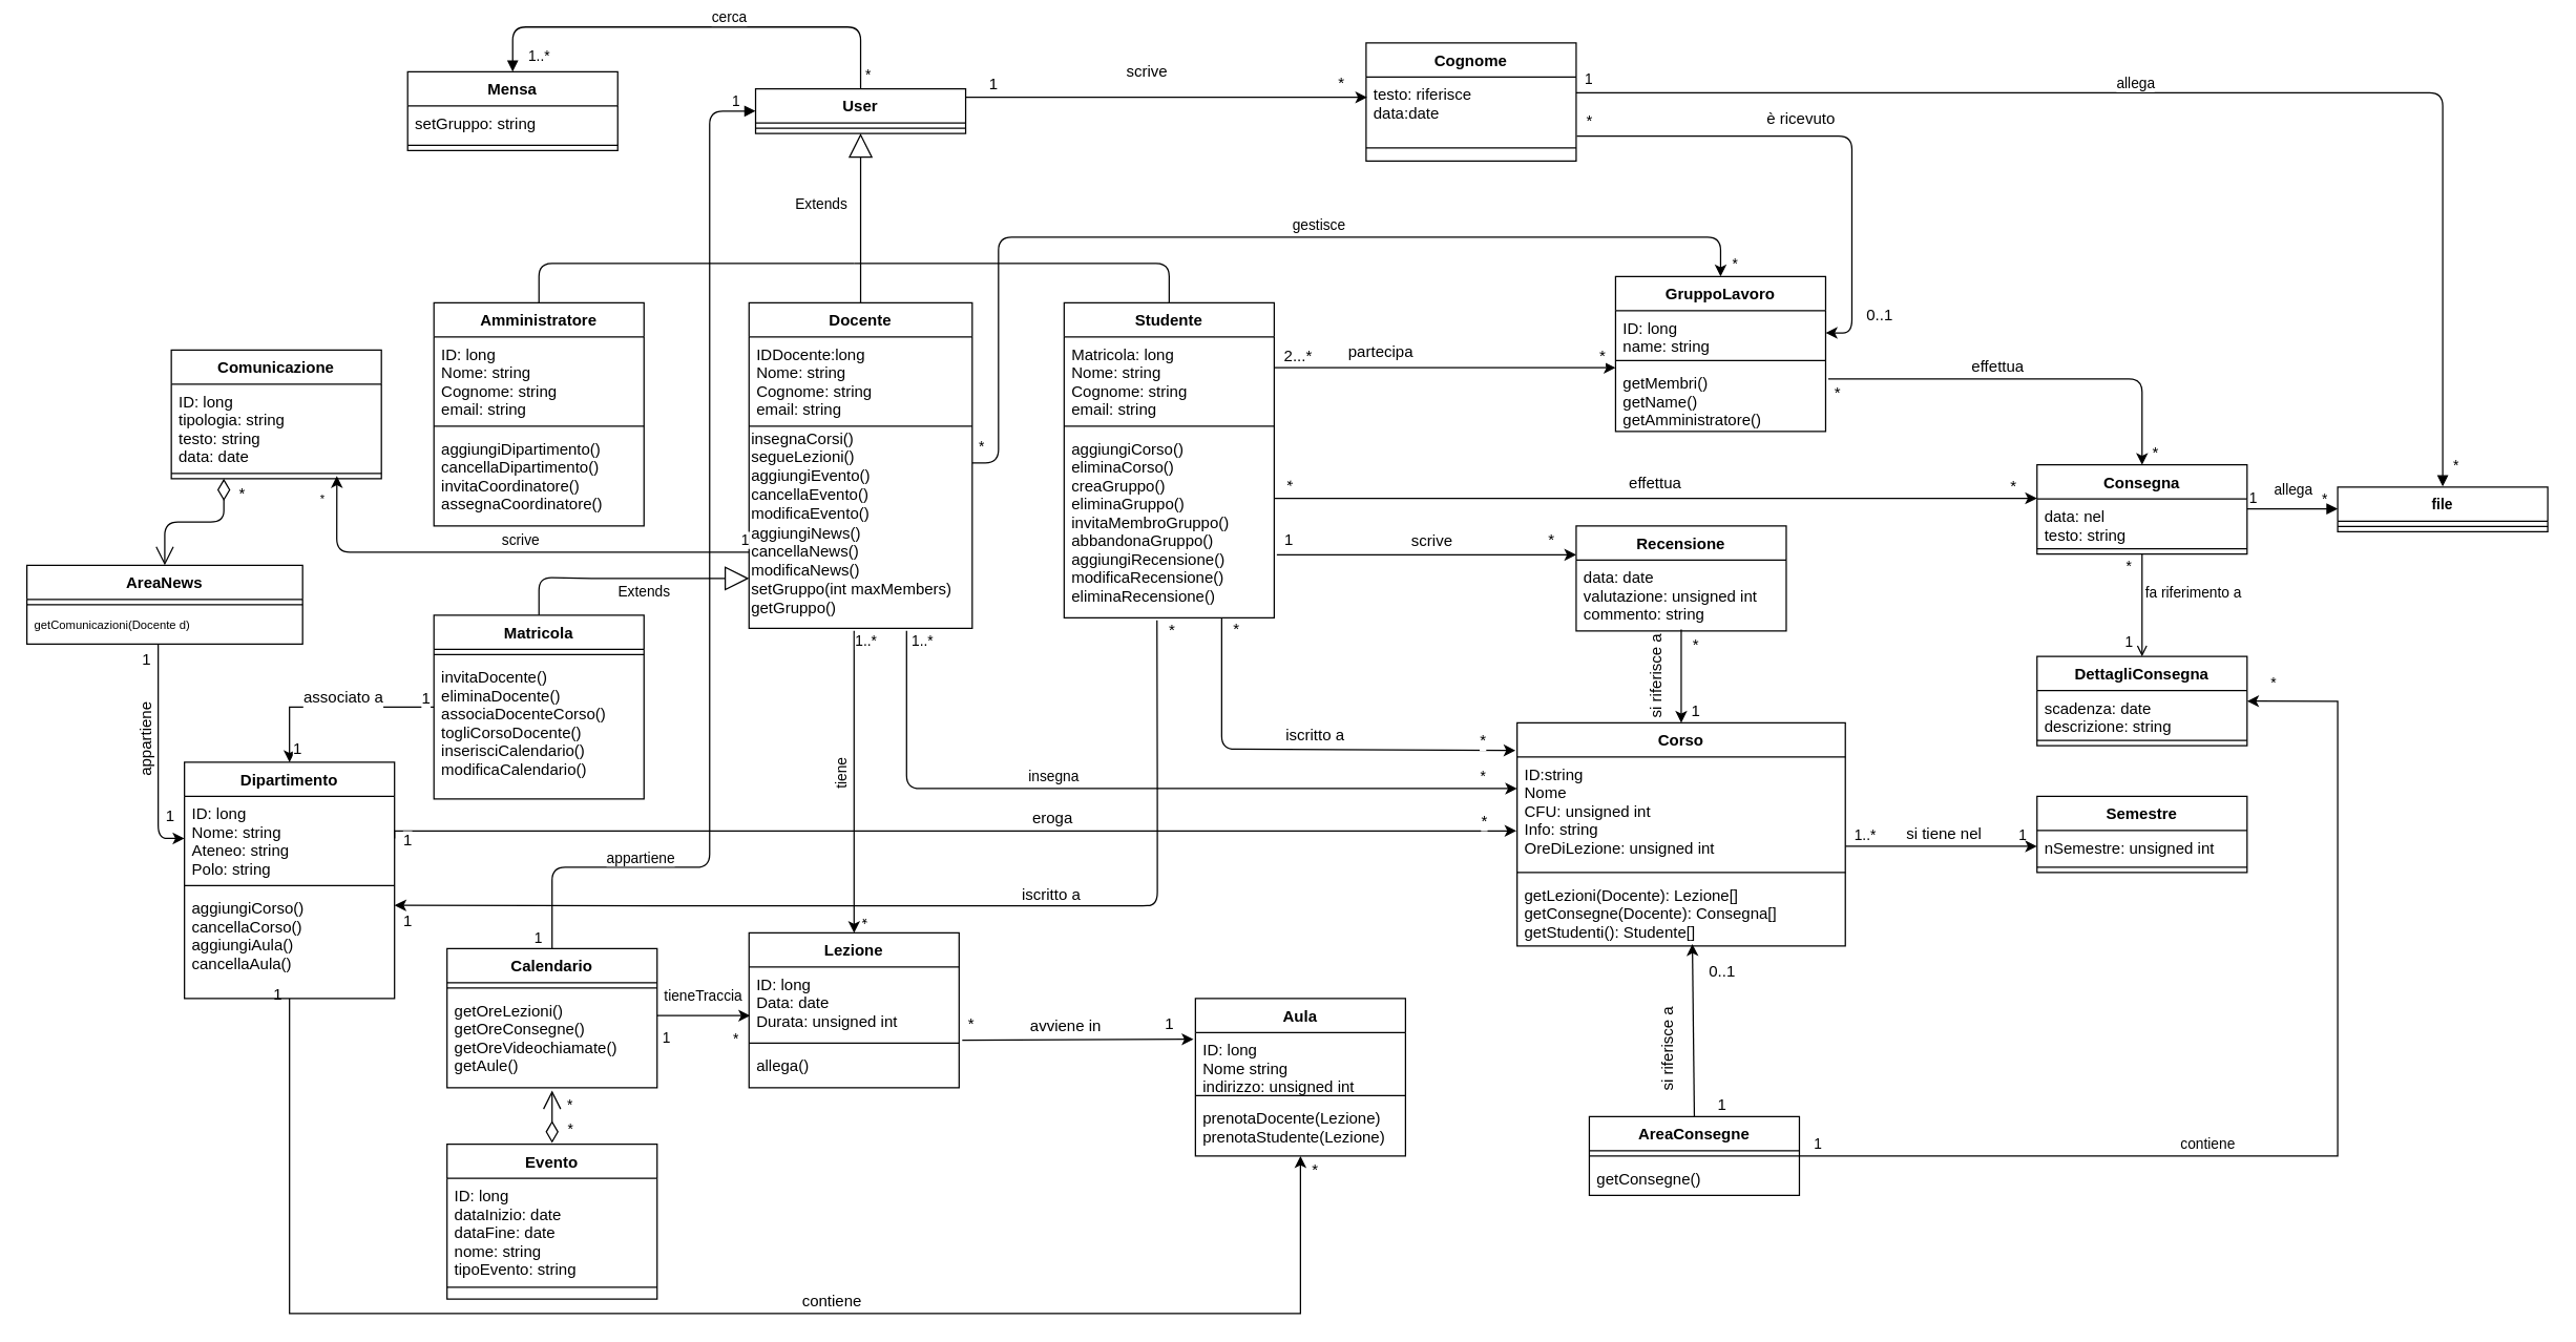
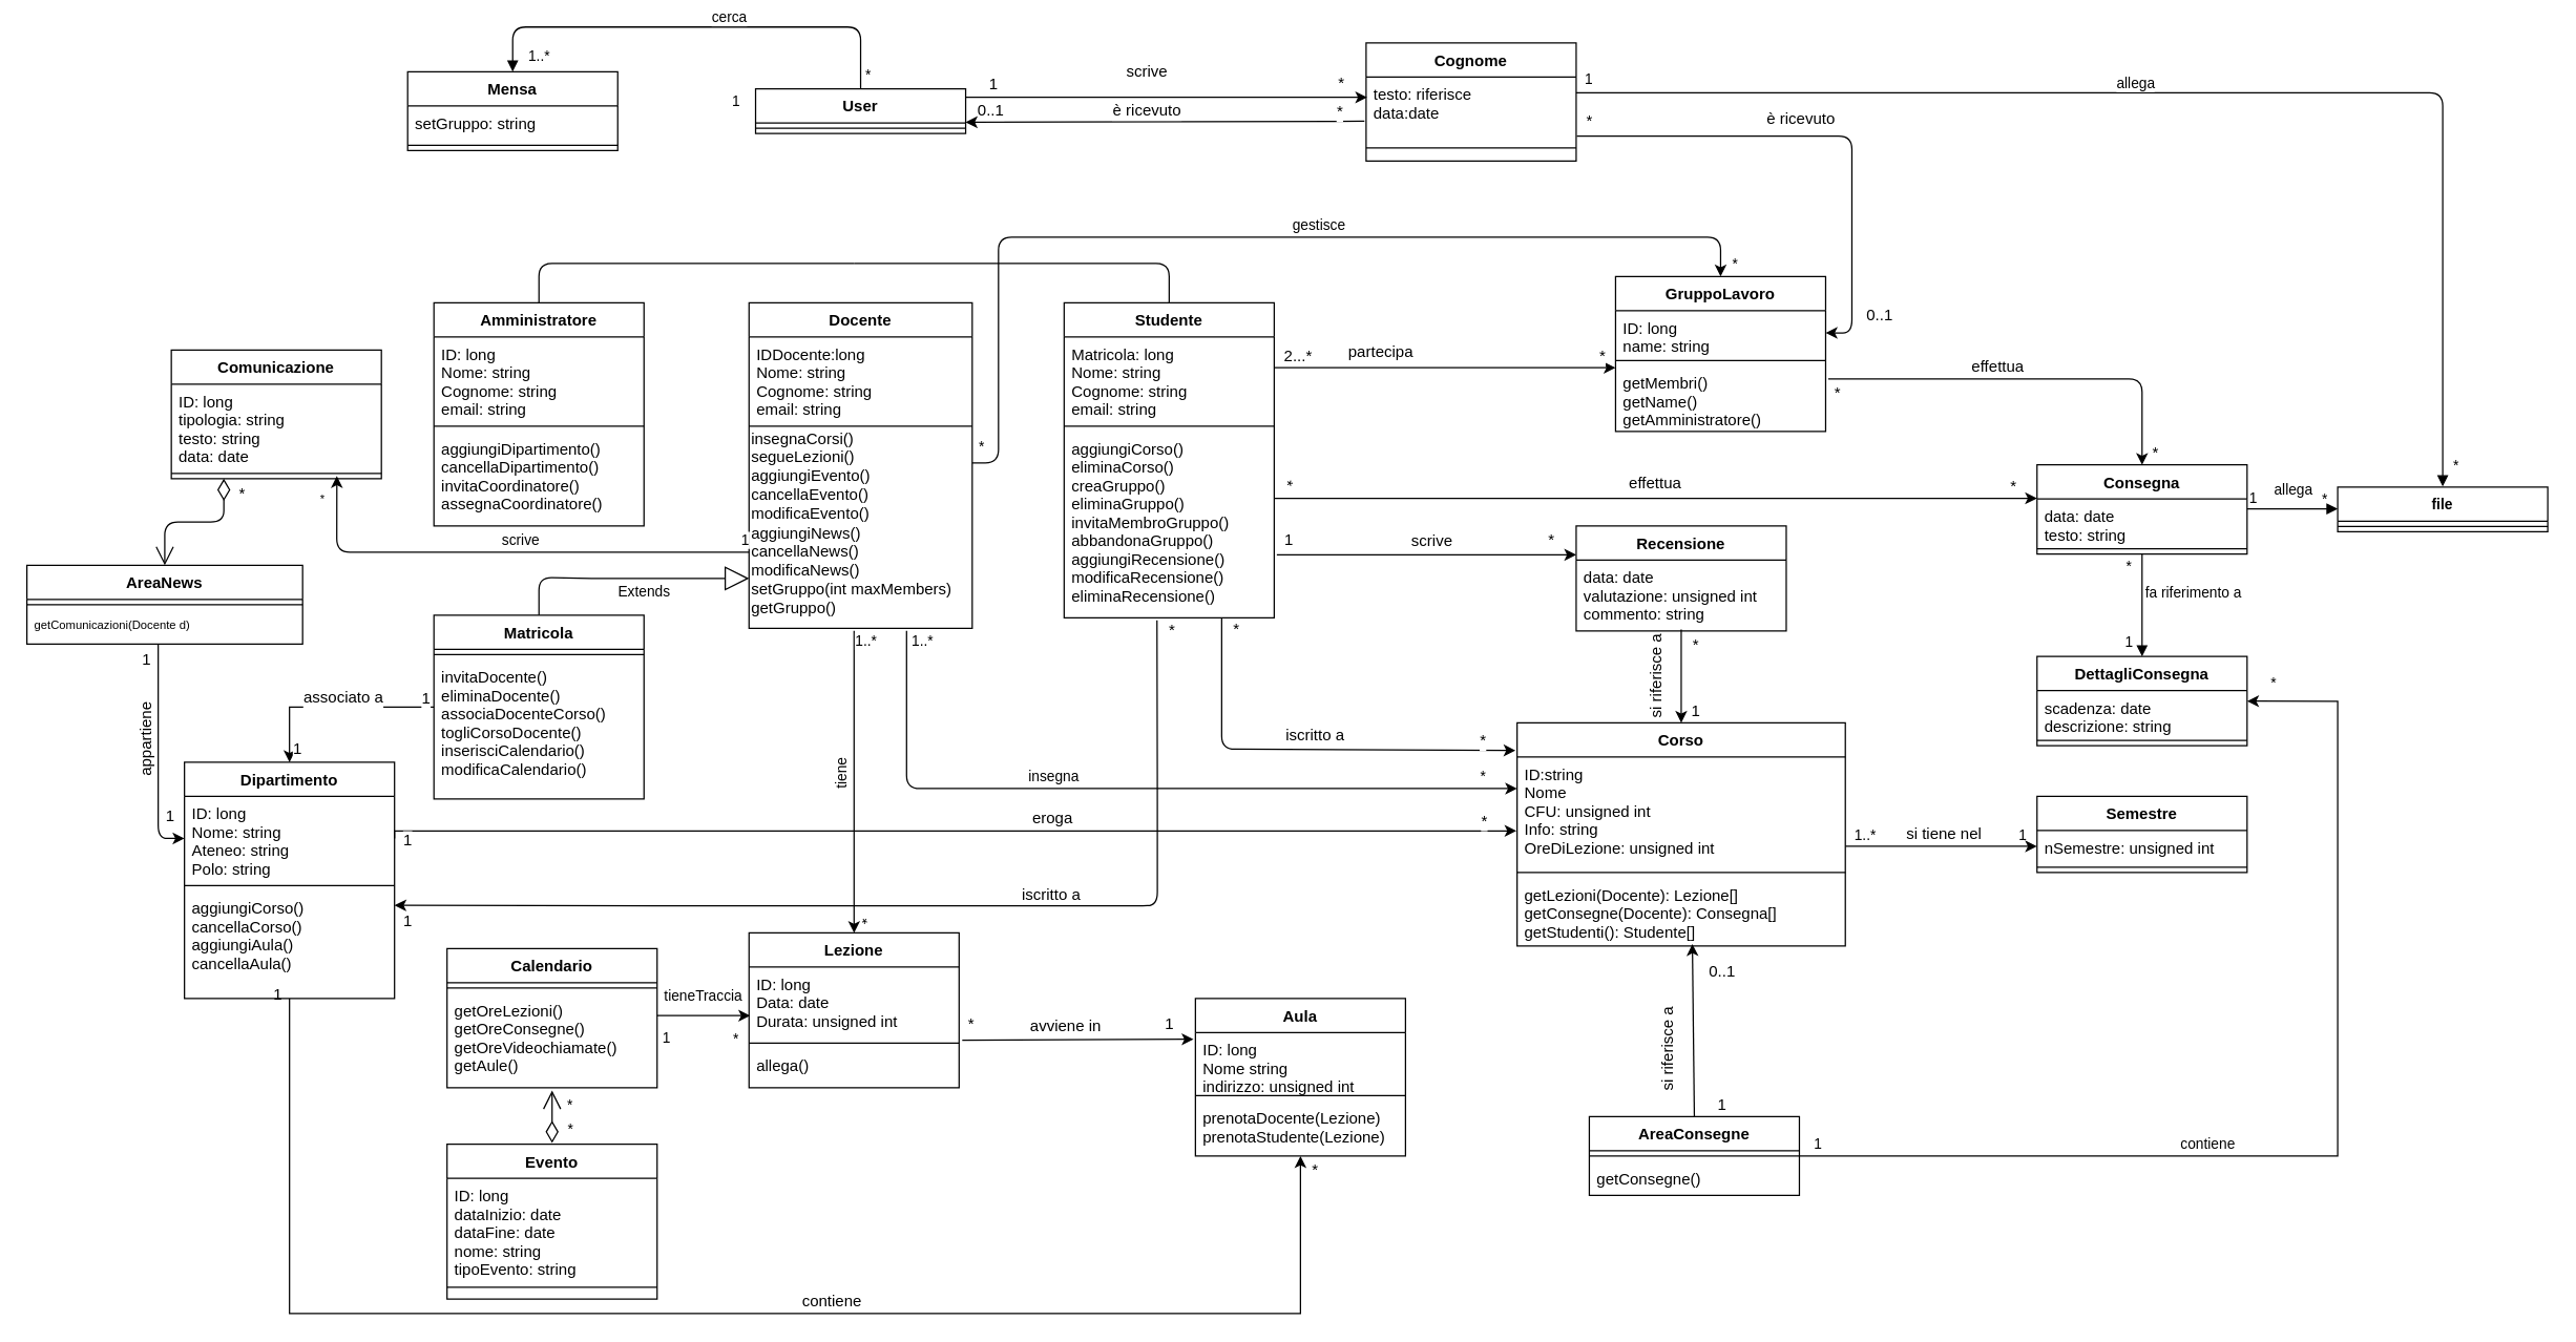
+ <mxCell id="132" value="" style="endArrow=classic;html=1;fontSize=12;entryX=1;entryY=0.75;entryDx=0;entryDy=0;exitX=-0.008;exitY=0.767;exitDx=0;exitDy=0;exitPerimeter=0;" parent="1" source="64" target="117" edge="1"><mxGeometry width="50" height="50" relative="1" as="geometry"><mxPoint x="1040" y="90" as="sourcePoint" /><mxPoint x="740" y="99" as="targetPoint" /><Array as="points" /></mxGeometry></mxCell>
+ <mxCell id="133" value="è ricevuto" style="edgeLabel;html=1;align=center;verticalAlign=middle;resizable=0;points=[];fontSize=12;" parent="132" vertex="1" connectable="0"><mxGeometry x="0.247" relative="1" as="geometry"><mxPoint x="23.0" y="-9.0" as="offset" /></mxGeometry></mxCell>
+ <mxCell id="134" value="0..1" style="edgeLabel;html=1;align=center;verticalAlign=middle;resizable=0;points=[];fontSize=12;" parent="132" vertex="1" connectable="0"><mxGeometry x="0.62" relative="1" as="geometry"><mxPoint x="-39" y="-9" as="offset" /></mxGeometry></mxCell>
+ <mxCell id="135" value="*" style="edgeLabel;html=1;align=center;verticalAlign=middle;resizable=0;points=[];fontSize=12;" parent="132" vertex="1" connectable="0"><mxGeometry x="-0.794" relative="1" as="geometry"><mxPoint x="12" y="-7" as="offset" /></mxGeometry></mxCell>
- <mxCell id="158" value="Extends" style="endArrow=block;endSize=16;endFill=0;html=1;exitX=0.5;exitY=0;exitDx=0;exitDy=0;entryX=0.5;entryY=1;entryDx=0;entryDy=0;" parent="1" source="2" target="117" edge="1"><mxGeometry x="0.163" y="30" width="160" relative="1" as="geometry"><mxPoint x="550" y="200" as="sourcePoint" /><mxPoint x="659" y="99" as="targetPoint" /><Array as="points" /><mxPoint as="offset" /></mxGeometry></mxCell>
- <mxCell id="145" value="data: nel&#10;testo: string" style="text;strokeColor=none;fillColor=none;align=left;verticalAlign=top;spacingLeft=4;spacingRight=4;overflow=hidden;rotatable=0;points=[[0,0.5],[1,0.5]];portConstraint=eastwest;" parent="144" vertex="1"><mxGeometry y="26" width="160" height="34" as="geometry" /></mxCell>
+ <mxCell id="145" value="data: date&#10;testo: string" style="text;strokeColor=none;fillColor=none;align=left;verticalAlign=top;spacingLeft=4;spacingRight=4;overflow=hidden;rotatable=0;points=[[0,0.5],[1,0.5]];portConstraint=eastwest;" parent="144" vertex="1"><mxGeometry y="26" width="160" height="34" as="geometry" /></mxCell>
- <mxCell id="181" value="appartiene" style="endArrow=block;endFill=1;html=1;edgeStyle=orthogonalEdgeStyle;align=left;verticalAlign=top;fontSize=11;exitX=0.5;exitY=0;exitDx=0;exitDy=0;entryX=0;entryY=0.5;entryDx=0;entryDy=0;" parent="1" source="12" target="117" edge="1"><mxGeometry x="-0.743" y="20" relative="1" as="geometry"><mxPoint x="510" y="930" as="sourcePoint" /><mxPoint x="540" y="90" as="targetPoint" /><Array as="points"><mxPoint x="420" y="660" /><mxPoint x="540" y="660" /><mxPoint x="540" y="84" /></Array><mxPoint as="offset" /></mxGeometry></mxCell>
- <mxCell id="182" value="1" style="edgeLabel;resizable=0;html=1;align=left;verticalAlign=bottom;" parent="181" connectable="0" vertex="1"><mxGeometry x="-1" relative="1" as="geometry"><mxPoint x="-15" as="offset" /></mxGeometry></mxCell>
- <mxCell id="162" value="fa riferimento a" style="html=1;verticalAlign=bottom;endArrow=open;entryX=0.5;entryY=0;entryDx=0;entryDy=0;exitX=0.5;exitY=1;exitDx=0;exitDy=0;" parent="1" source="144" target="56" edge="1"><mxGeometry x="-0.012" y="39" width="80" relative="1" as="geometry"><mxPoint x="1600" y="460" as="sourcePoint" /><mxPoint x="1660" y="470" as="targetPoint" /><mxPoint as="offset" /></mxGeometry></mxCell>
+ <mxCell id="162" value="fa riferimento a" style="html=1;verticalAlign=bottom;endArrow=block;entryX=0.5;entryY=0;entryDx=0;entryDy=0;exitX=0.5;exitY=1;exitDx=0;exitDy=0;" parent="1" source="144" target="56" edge="1"><mxGeometry x="-0.012" y="39" width="80" relative="1" as="geometry"><mxPoint x="1600" y="460" as="sourcePoint" /><mxPoint x="1660" y="470" as="targetPoint" /><mxPoint as="offset" /></mxGeometry></mxCell>
